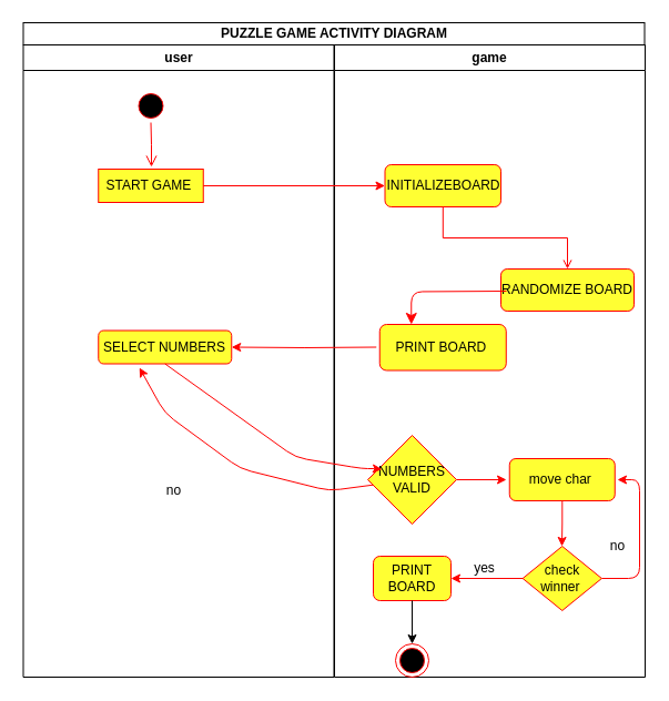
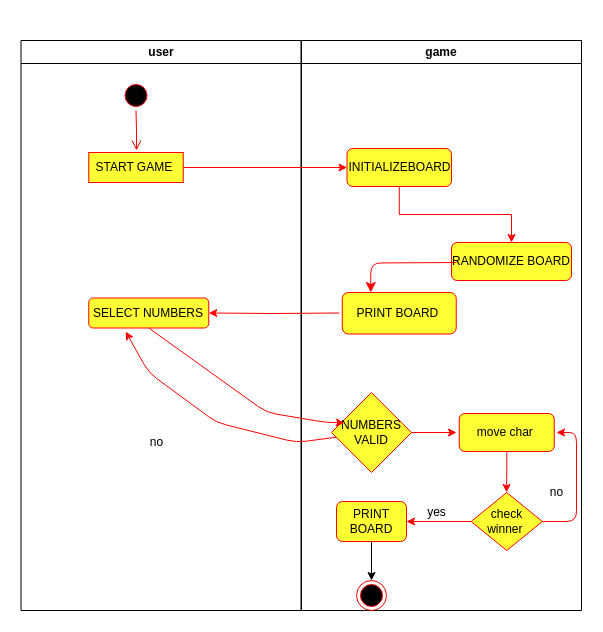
- <mxCell id="22" value="&lt;b&gt;PUZZLE GAME ACTIVITY DIAGRAM&lt;/b&gt;" style="rounded=0;whiteSpace=wrap;html=1;" parent="1" vertex="1"><mxGeometry x="20.5" y="20" width="560" height="20" as="geometry" /></mxCell>
- <mxCell id="10" value="" style="edgeStyle=orthogonalEdgeStyle;rounded=0;orthogonalLoop=1;jettySize=auto;html=1;strokeColor=#FF0000;endArrow=open;endFill=1;" parent="7" source="8" target="9" edge="1"><mxGeometry relative="1" as="geometry" /></mxCell>
+ <mxCell id="10" value="" style="edgeStyle=orthogonalEdgeStyle;rounded=0;orthogonalLoop=1;jettySize=auto;html=1;strokeColor=#FF0000;endArrow=classic;endFill=1;" parent="7" source="8" target="9" edge="1"><mxGeometry relative="1" as="geometry" /></mxCell>
